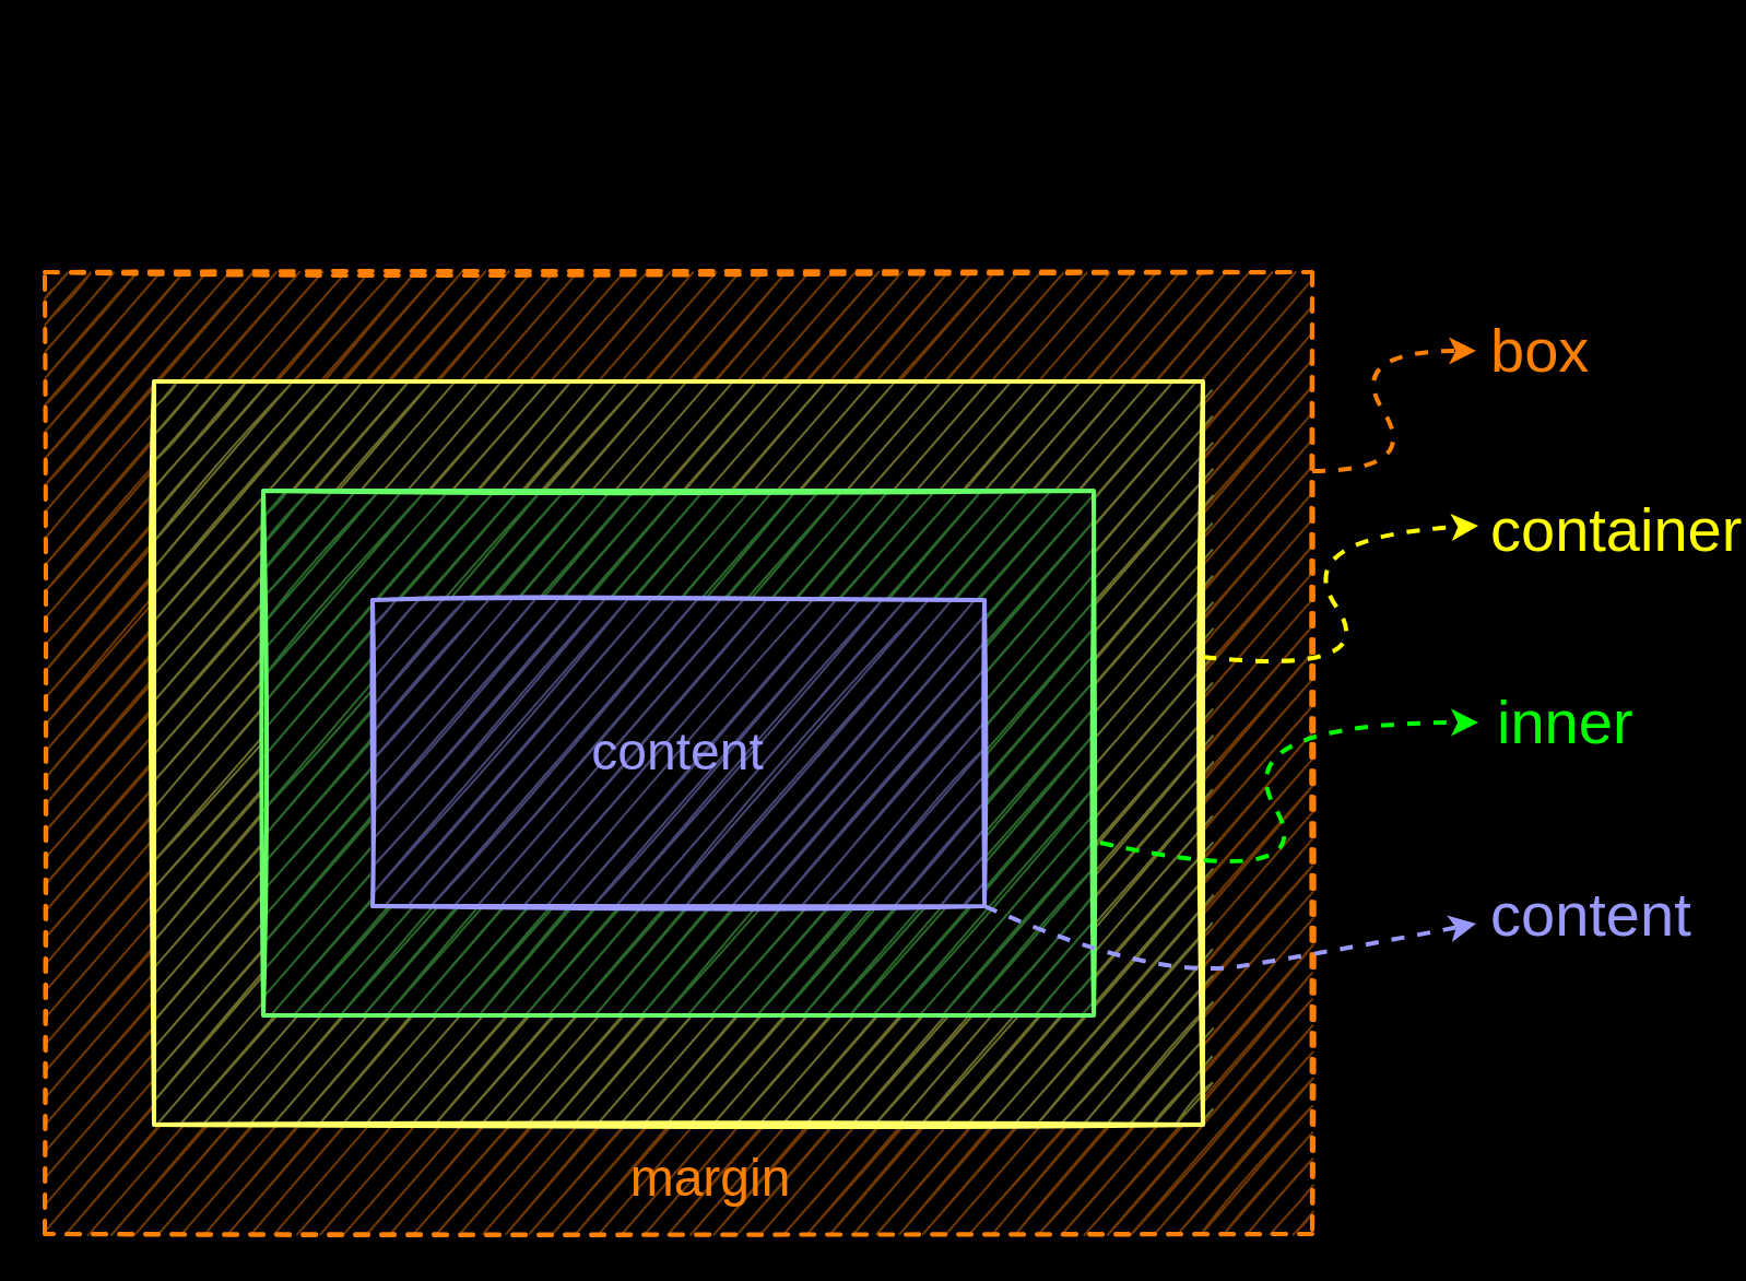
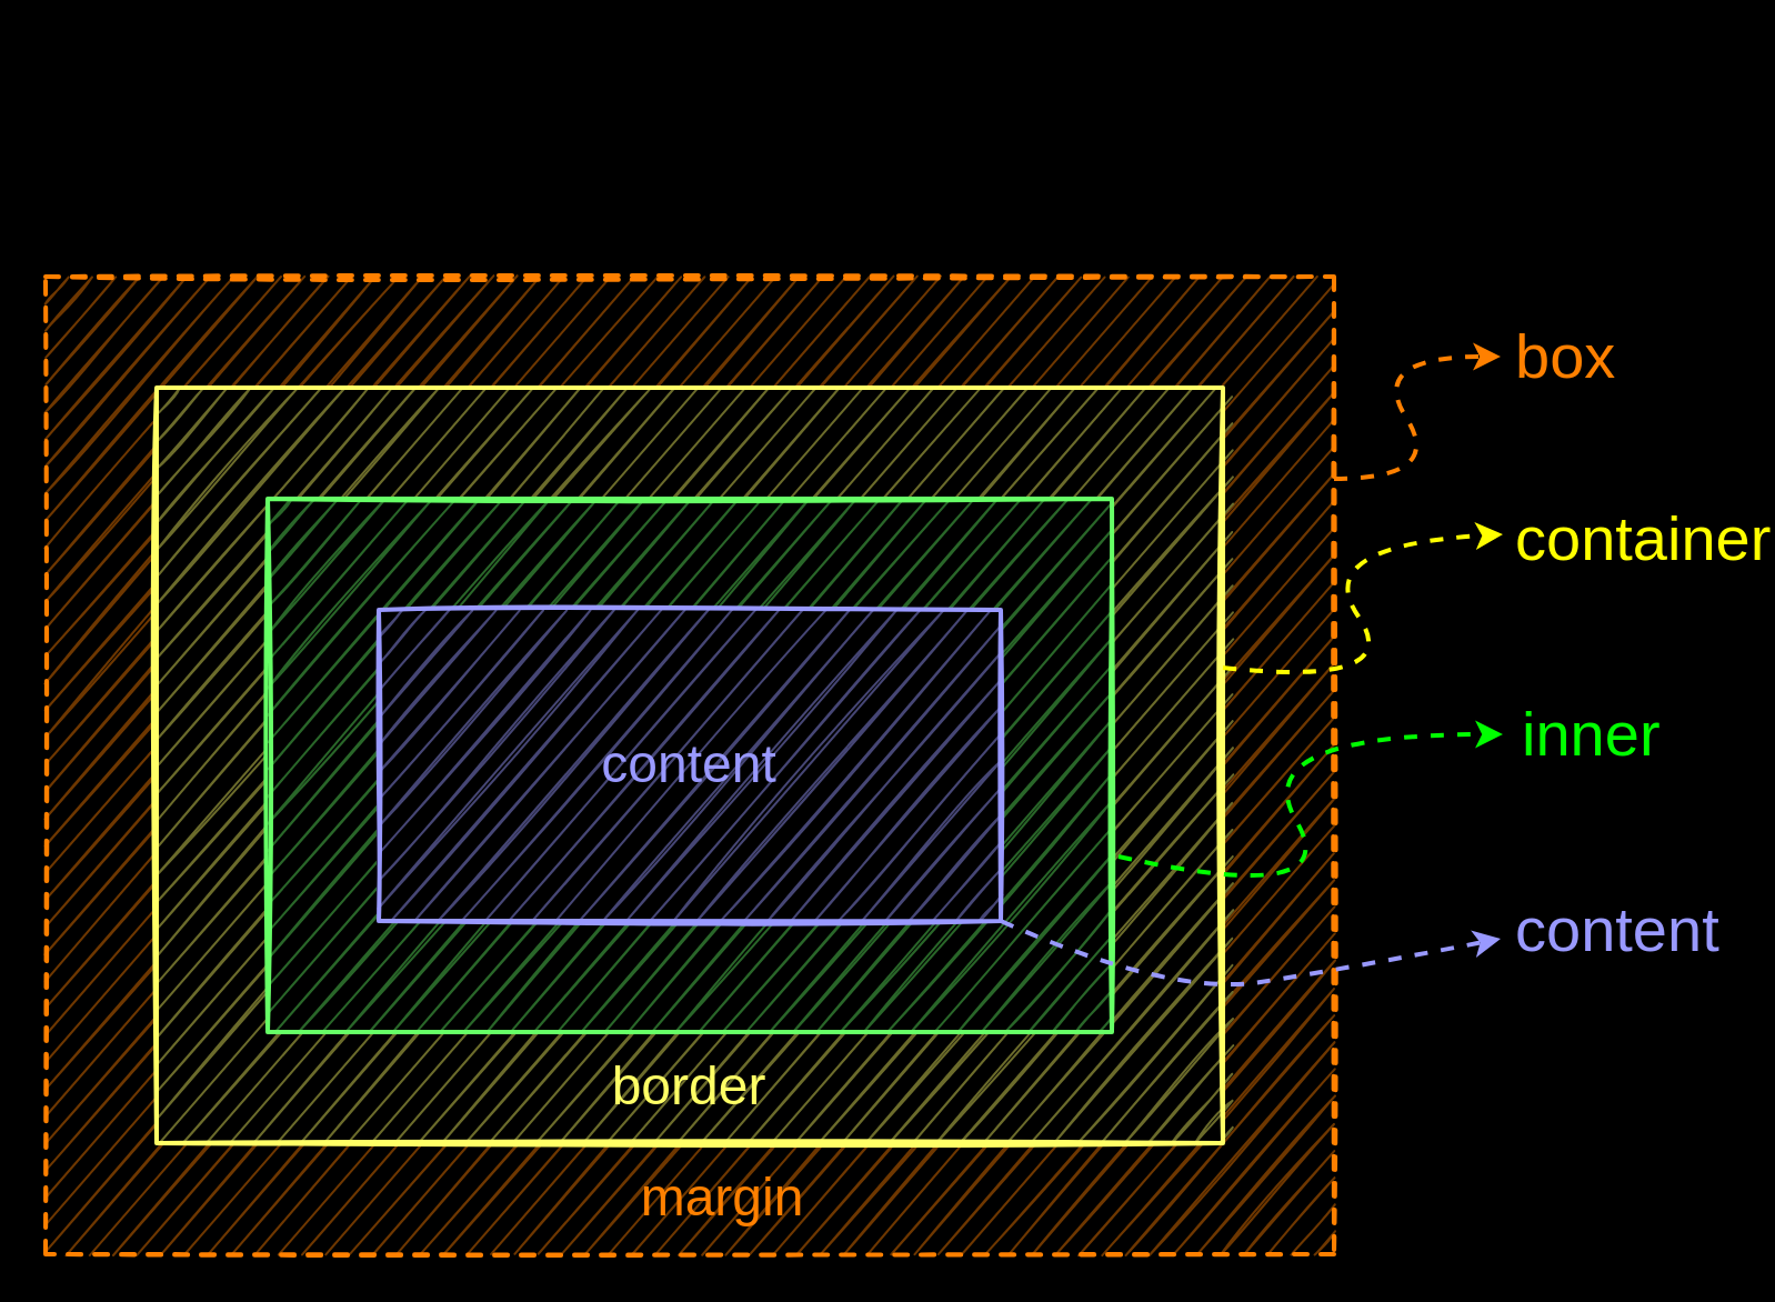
+ <mxCell id="12" value="&lt;font color=&quot;#ffff66&quot;&gt;border&lt;/font&gt;" style="text;html=1;strokeColor=none;fillColor=none;align=center;verticalAlign=middle;whiteSpace=wrap;rounded=0;fontSize=24;" vertex="1" parent="10"><mxGeometry x="210" y="300" width="60" height="30" as="geometry" /></mxCell>
